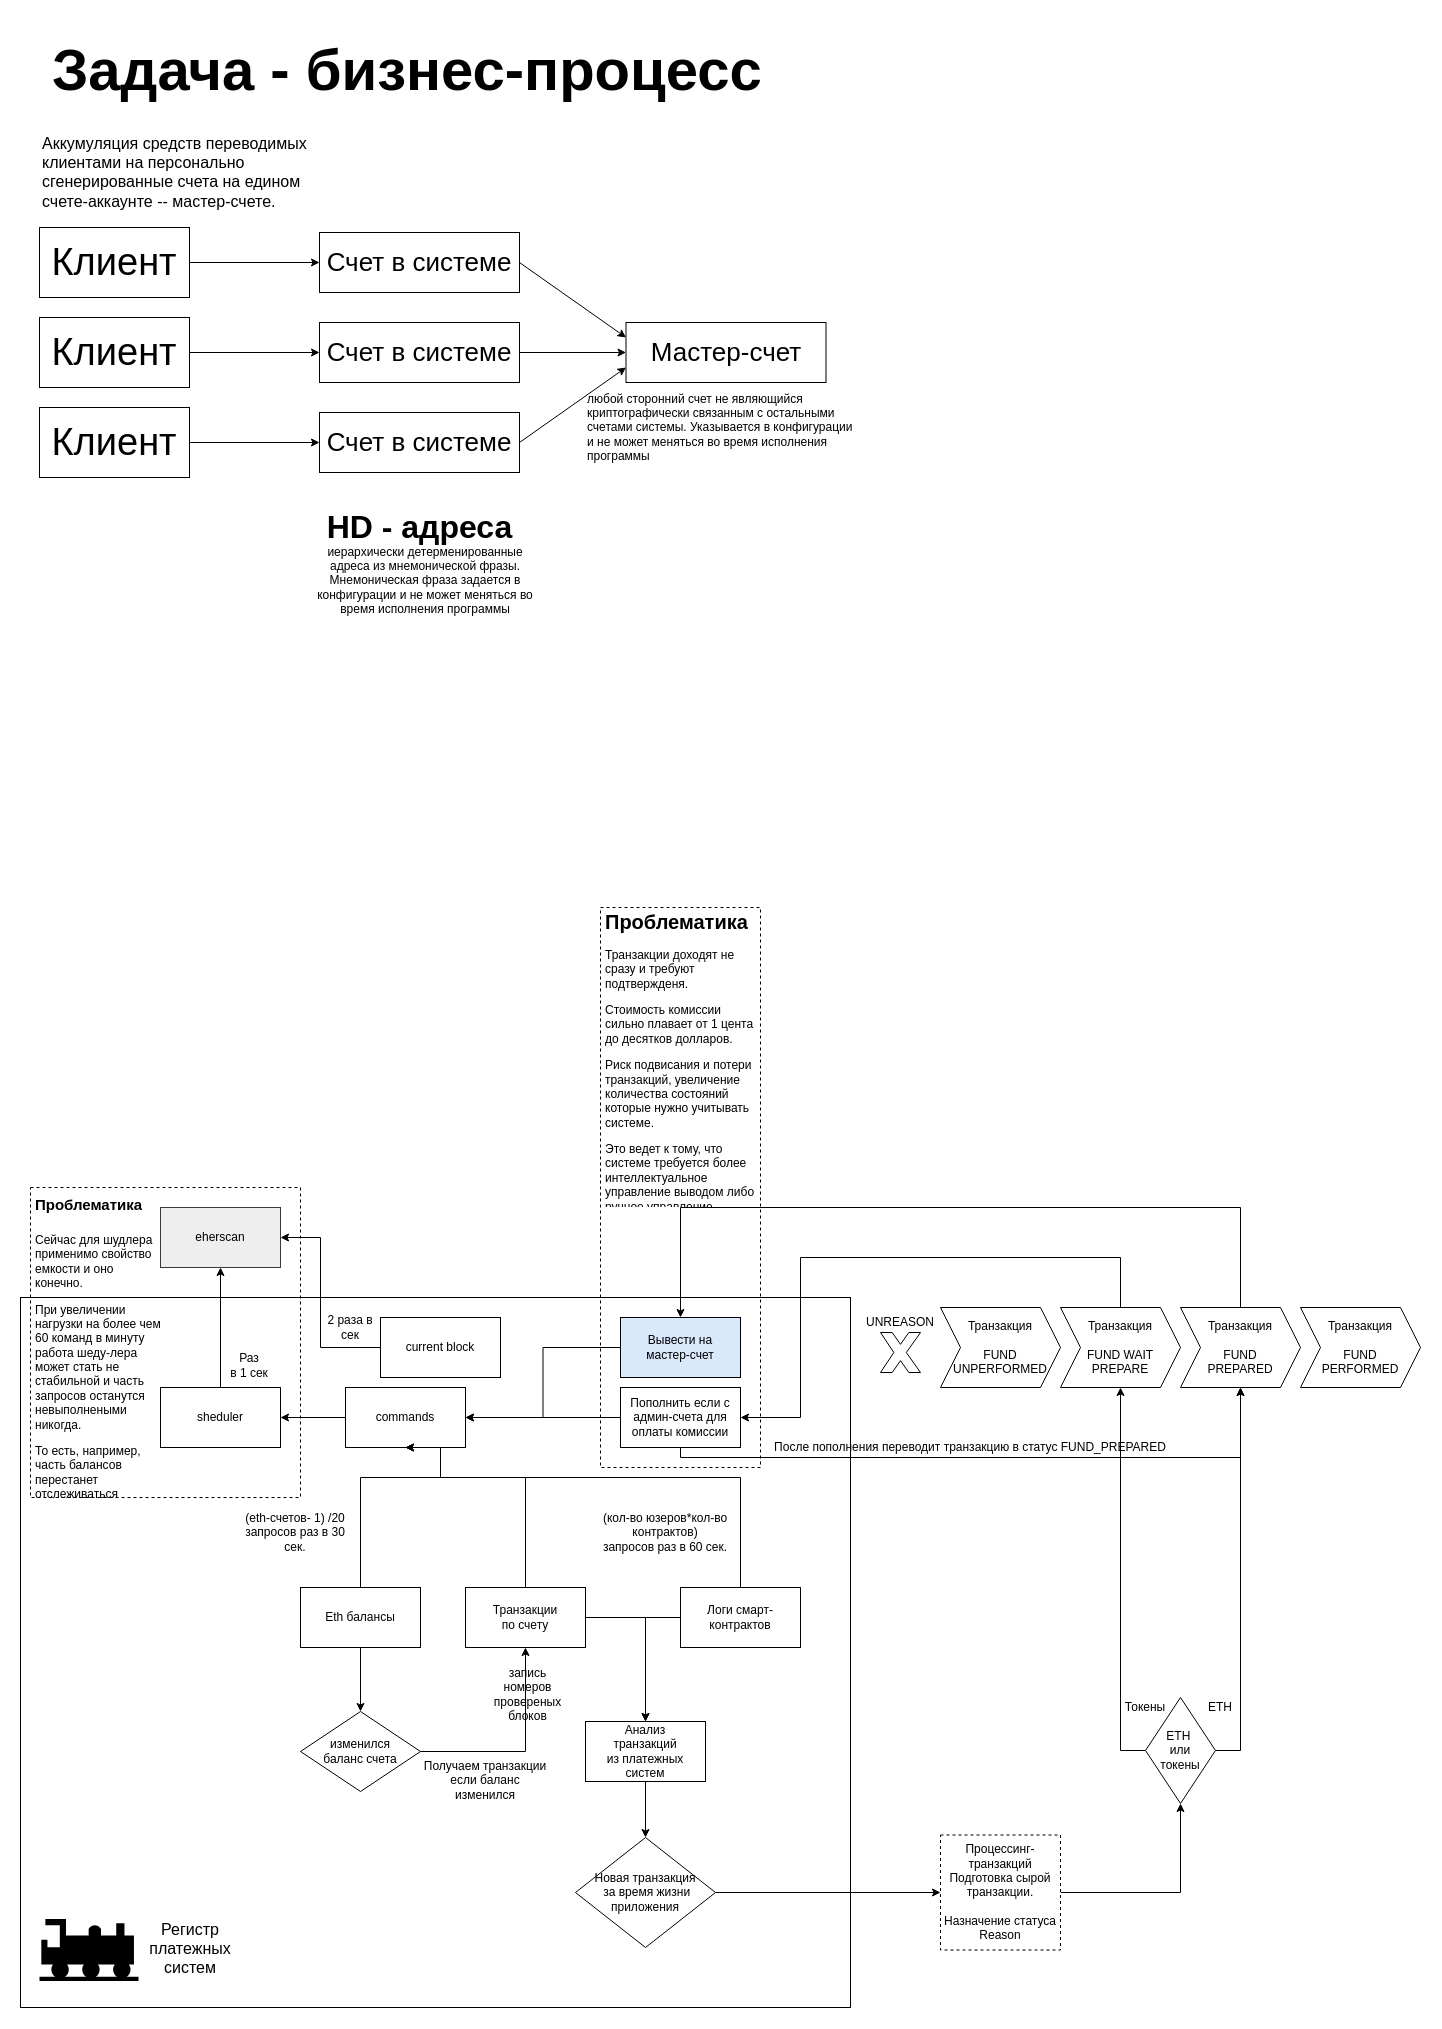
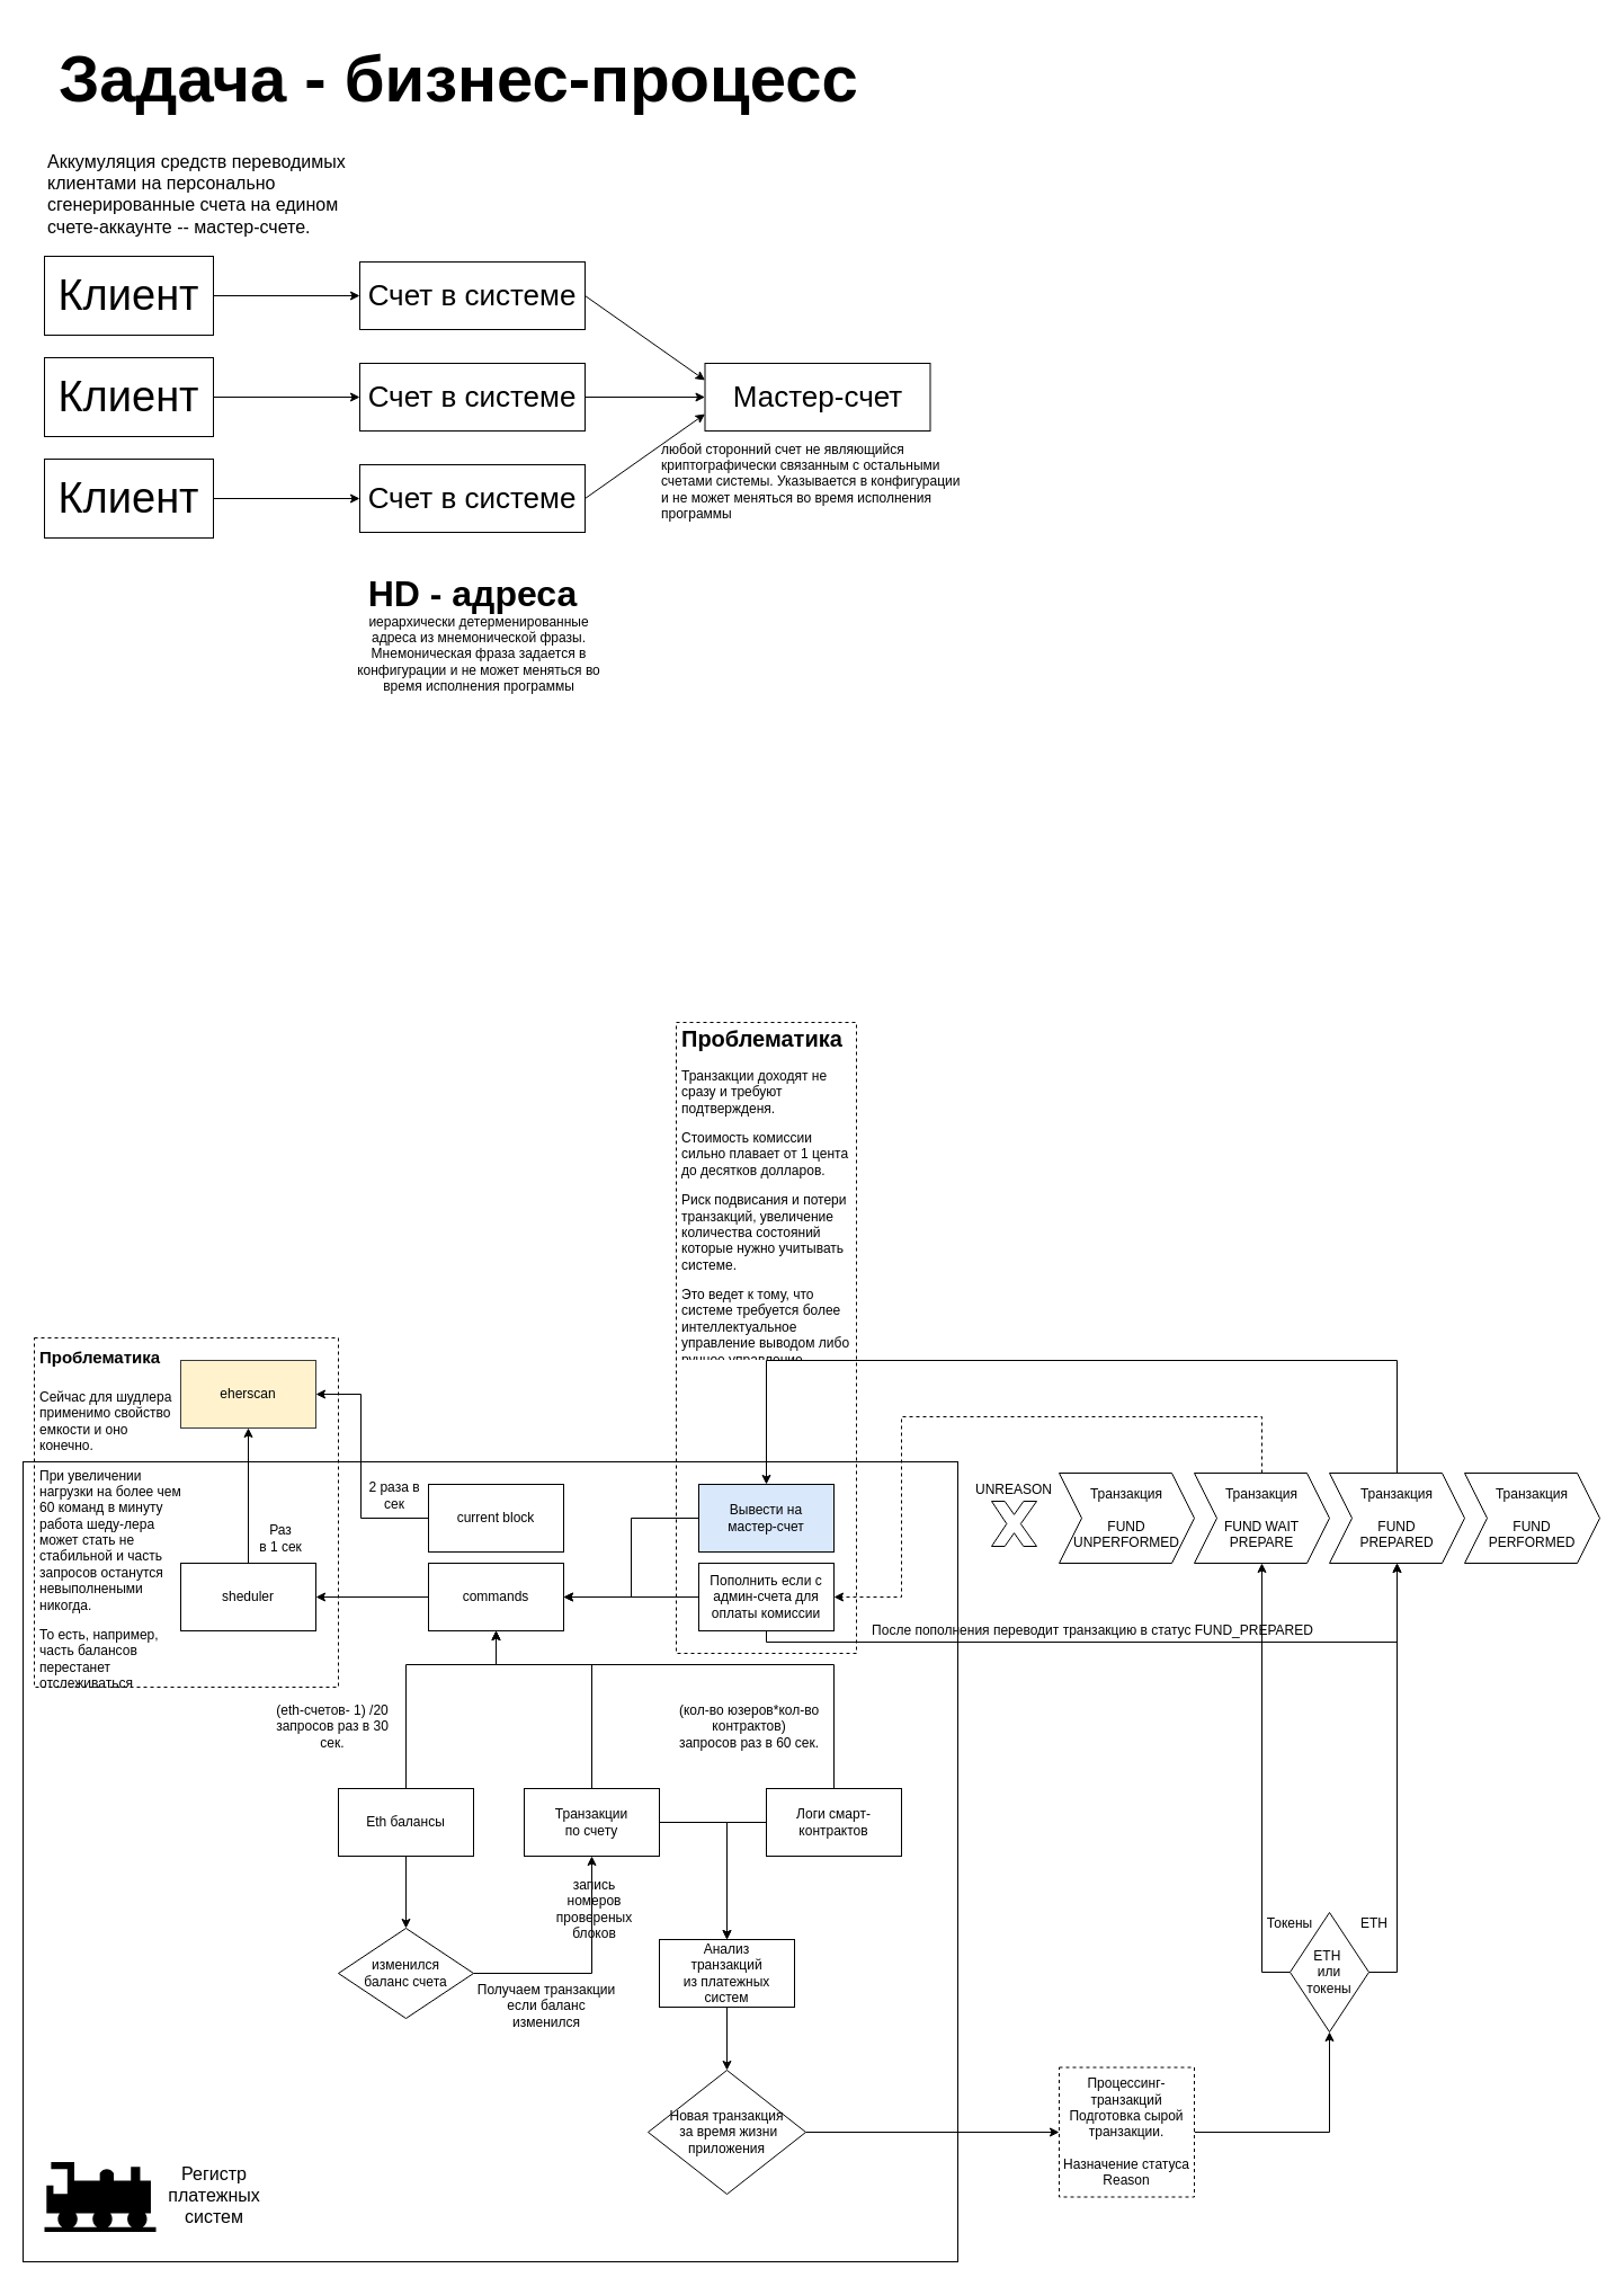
- <mxCell id="5" value="eherscan" style="rounded=0;whiteSpace=wrap;html=1;fillColor=#eeeeee;strokeColor=#36393d;" parent="1" vertex="1"><mxGeometry x="160" y="1207" width="120" height="60" as="geometry" /></mxCell>
+ <mxCell id="5" value="eherscan" style="rounded=0;whiteSpace=wrap;html=1;fillColor=#fff2cc;strokeColor=#36393d;" parent="1" vertex="1"><mxGeometry x="160" y="1207" width="120" height="60" as="geometry" /></mxCell>
- <mxCell id="40" style="edgeStyle=orthogonalEdgeStyle;rounded=0;orthogonalLoop=1;jettySize=auto;html=1;exitX=0.5;exitY=0;exitDx=0;exitDy=0;fontSize=12;" parent="1" source="41" target="47" edge="1"><mxGeometry relative="1" as="geometry"><Array as="points"><mxPoint x="1120" y="1257" /><mxPoint x="800" y="1257" /><mxPoint x="800" y="1417" /></Array></mxGeometry></mxCell>
+ <mxCell id="40" style="edgeStyle=orthogonalEdgeStyle;rounded=0;orthogonalLoop=1;jettySize=auto;html=1;exitX=0.5;exitY=0;exitDx=0;exitDy=0;fontSize=12;dashed=1;" parent="1" source="41" target="47" edge="1"><mxGeometry relative="1" as="geometry"><Array as="points"><mxPoint x="1120" y="1257" /><mxPoint x="800" y="1257" /><mxPoint x="800" y="1417" /></Array></mxGeometry></mxCell>
- <mxCell id="9" value="commands" style="rounded=0;whiteSpace=wrap;html=1;" parent="1" vertex="1"><mxGeometry x="345" y="1387" width="120" height="60" as="geometry" /></mxCell>
+ <mxCell id="9" value="commands" style="rounded=0;whiteSpace=wrap;html=1;" parent="1" vertex="1"><mxGeometry x="380" y="1387" width="120" height="60" as="geometry" /></mxCell>
